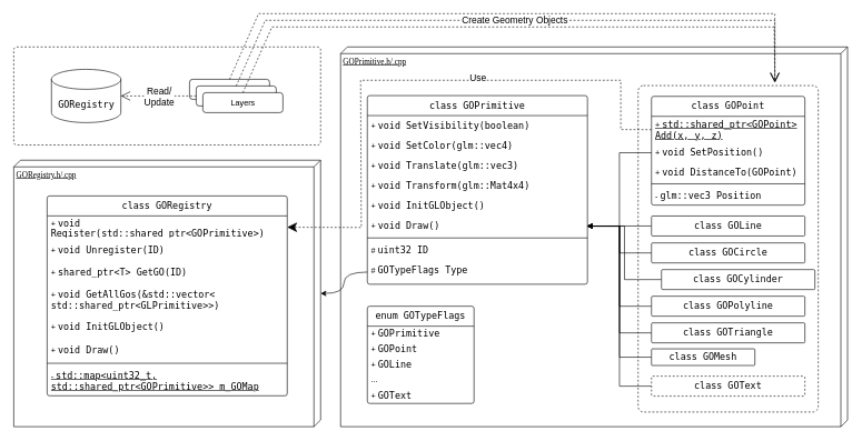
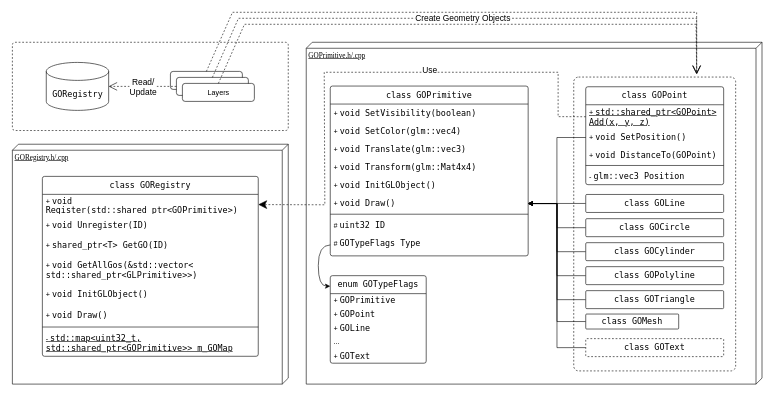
- <mxCell id="45" value="&lt;span style=&quot;font-family: &amp;quot;Droid Sans Mono&amp;quot;, &amp;quot;monospace&amp;quot;, monospace, &amp;quot;UbuntuMono Nerd Font&amp;quot;, Consolas, &amp;quot;Courier New&amp;quot;, monospace; font-size: 14px;&quot;&gt;class&amp;nbsp;&lt;/span&gt;&lt;span style=&quot;font-family: &amp;quot;Droid Sans Mono&amp;quot;, monospace, monospace, &amp;quot;UbuntuMono Nerd Font&amp;quot;, Consolas, &amp;quot;Courier New&amp;quot;, monospace; font-size: 14px;&quot;&gt;GOCylinder&lt;/span&gt;" style="rounded=1;whiteSpace=wrap;html=1;arcSize=6;" parent="1" vertex="1"><mxGeometry x="991.06" y="404.16" width="230" height="30" as="geometry" /></mxCell>
+ <mxCell id="45" value="&lt;span style=&quot;font-family: &amp;quot;Droid Sans Mono&amp;quot;, &amp;quot;monospace&amp;quot;, monospace, &amp;quot;UbuntuMono Nerd Font&amp;quot;, Consolas, &amp;quot;Courier New&amp;quot;, monospace; font-size: 14px;&quot;&gt;class&amp;nbsp;&lt;/span&gt;&lt;span style=&quot;font-family: &amp;quot;Droid Sans Mono&amp;quot;, monospace, monospace, &amp;quot;UbuntuMono Nerd Font&amp;quot;, Consolas, &amp;quot;Courier New&amp;quot;, monospace; font-size: 14px;&quot;&gt;GOCylinder&lt;/span&gt;" style="rounded=1;whiteSpace=wrap;html=1;arcSize=6;" parent="1" vertex="1"><mxGeometry x="976.06" y="404.16" width="230" height="30" as="geometry" /></mxCell>
- <mxCell id="41" style="edgeStyle=orthogonalEdgeStyle;rounded=0;orthogonalLoop=1;jettySize=auto;html=1;exitX=0;exitY=0.5;exitDx=0;exitDy=0;curved=1;" parent="1" source="15" target="30" edge="1"><mxGeometry relative="1" as="geometry" /></mxCell>
+ <mxCell id="41" style="edgeStyle=orthogonalEdgeStyle;rounded=0;orthogonalLoop=1;jettySize=auto;html=1;exitX=0;exitY=0.5;exitDx=0;exitDy=0;entryX=0;entryY=0.12;entryDx=0;entryDy=0;entryPerimeter=0;curved=1;" parent="1" source="15" target="17" edge="1"><mxGeometry relative="1" as="geometry" /></mxCell>
